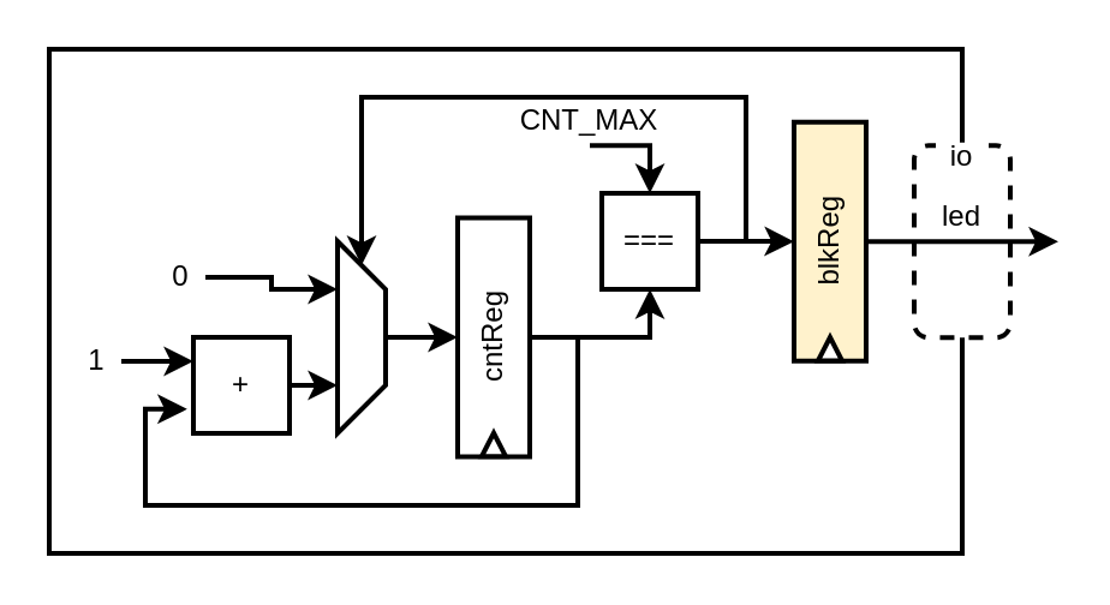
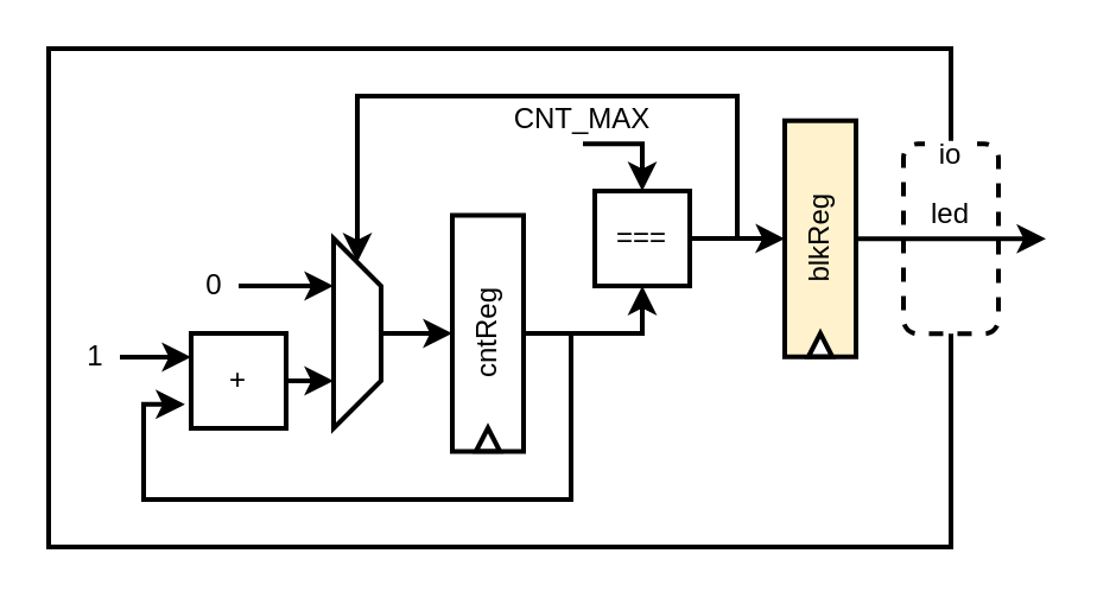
- <mxCell id="20" value="0" style="text;html=1;strokeColor=none;fillColor=none;align=center;verticalAlign=middle;whiteSpace=wrap;rounded=0;strokeWidth=2;" vertex="1" parent="1"><mxGeometry x="65" y="105" width="20" height="20" as="geometry" /></mxCell>
+ <mxCell id="20" value="0" style="text;html=1;strokeColor=none;fillColor=none;align=center;verticalAlign=middle;whiteSpace=wrap;rounded=0;strokeWidth=2;" vertex="1" parent="1"><mxGeometry x="80" y="110" width="20" height="20" as="geometry" /></mxCell>
